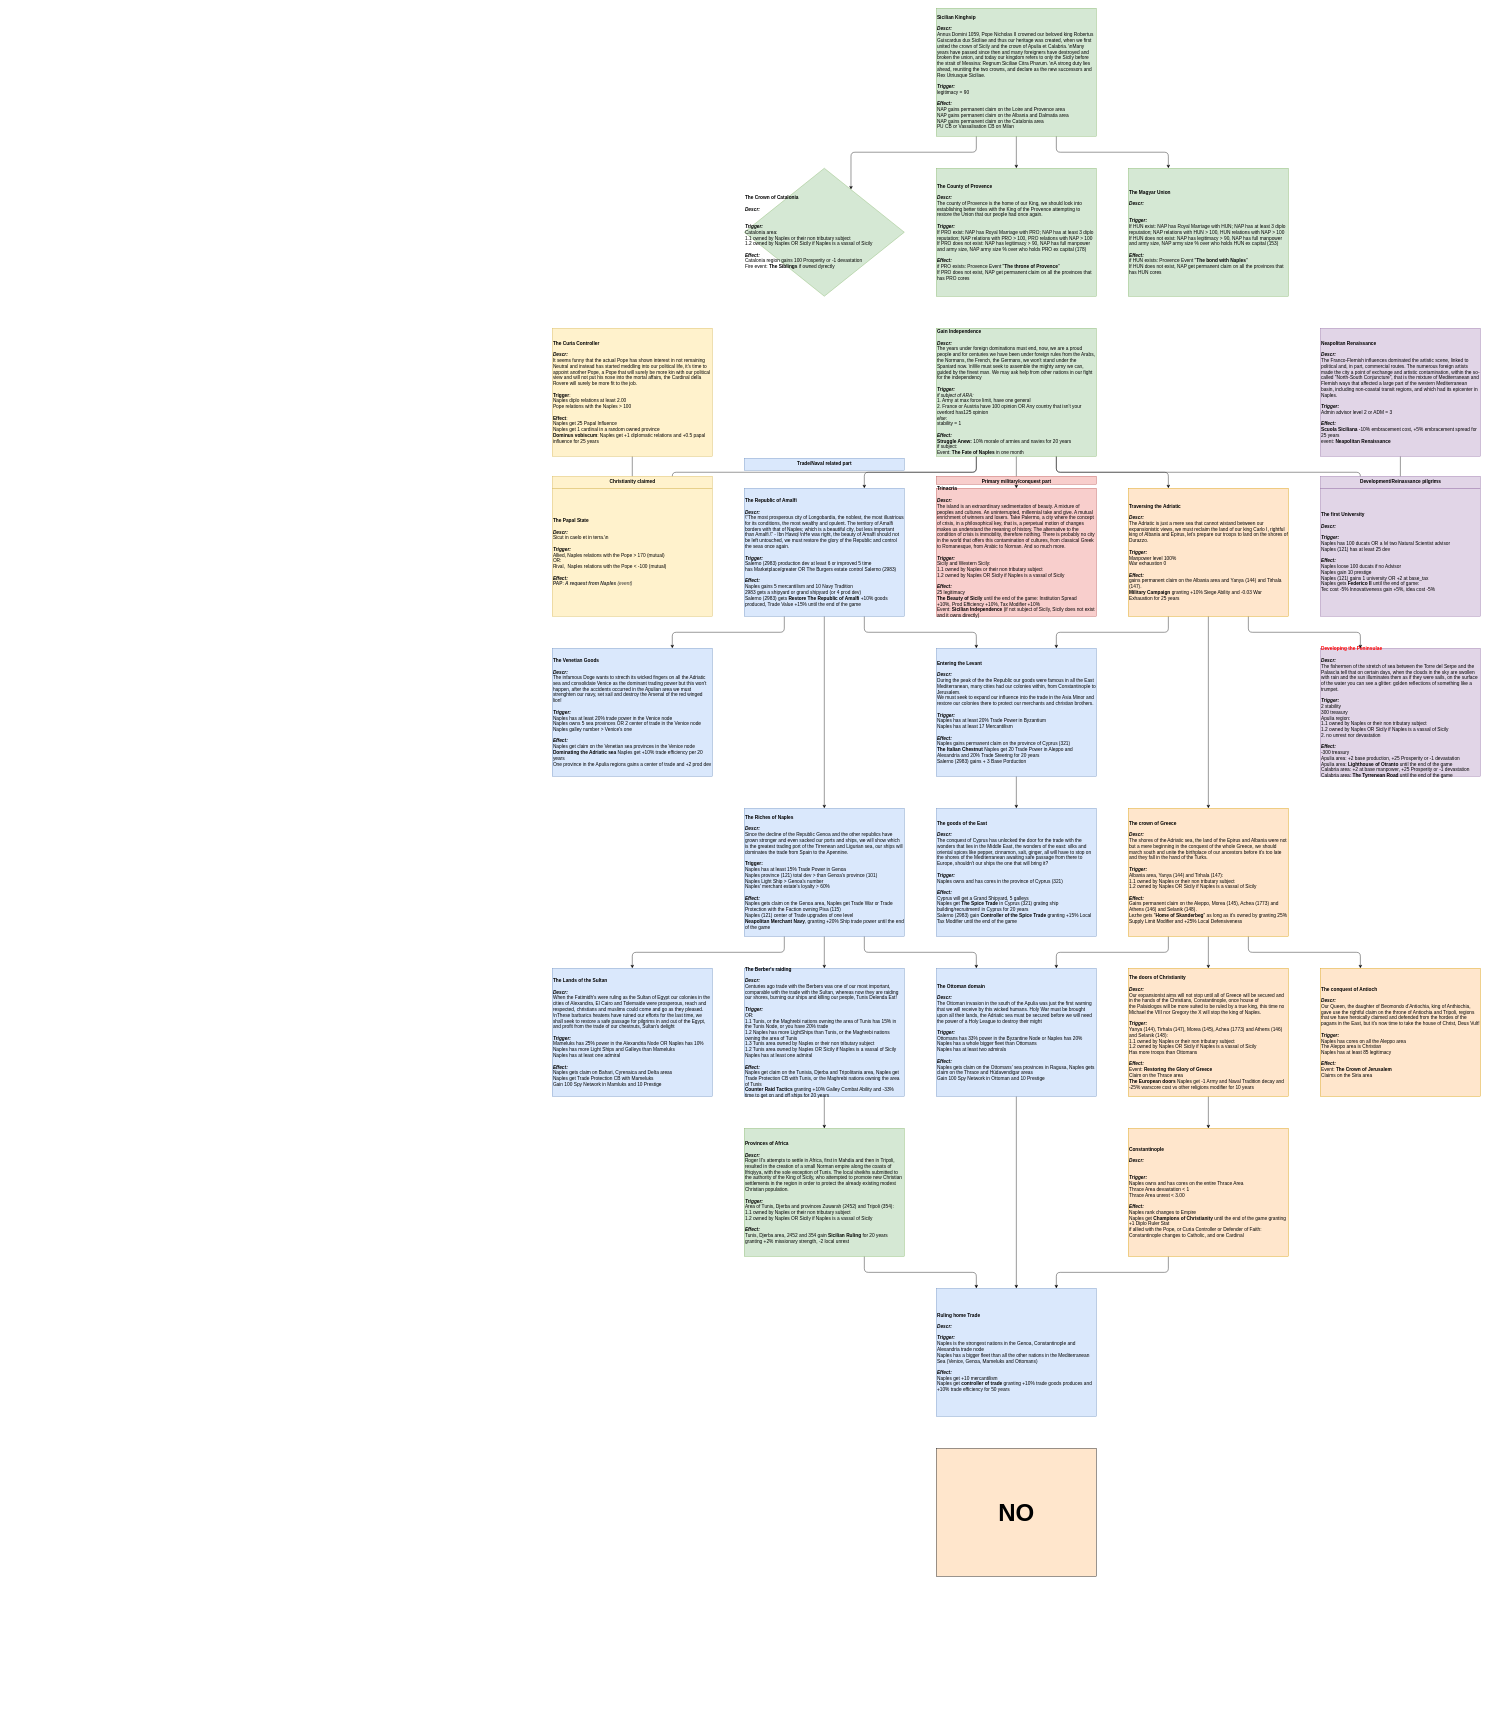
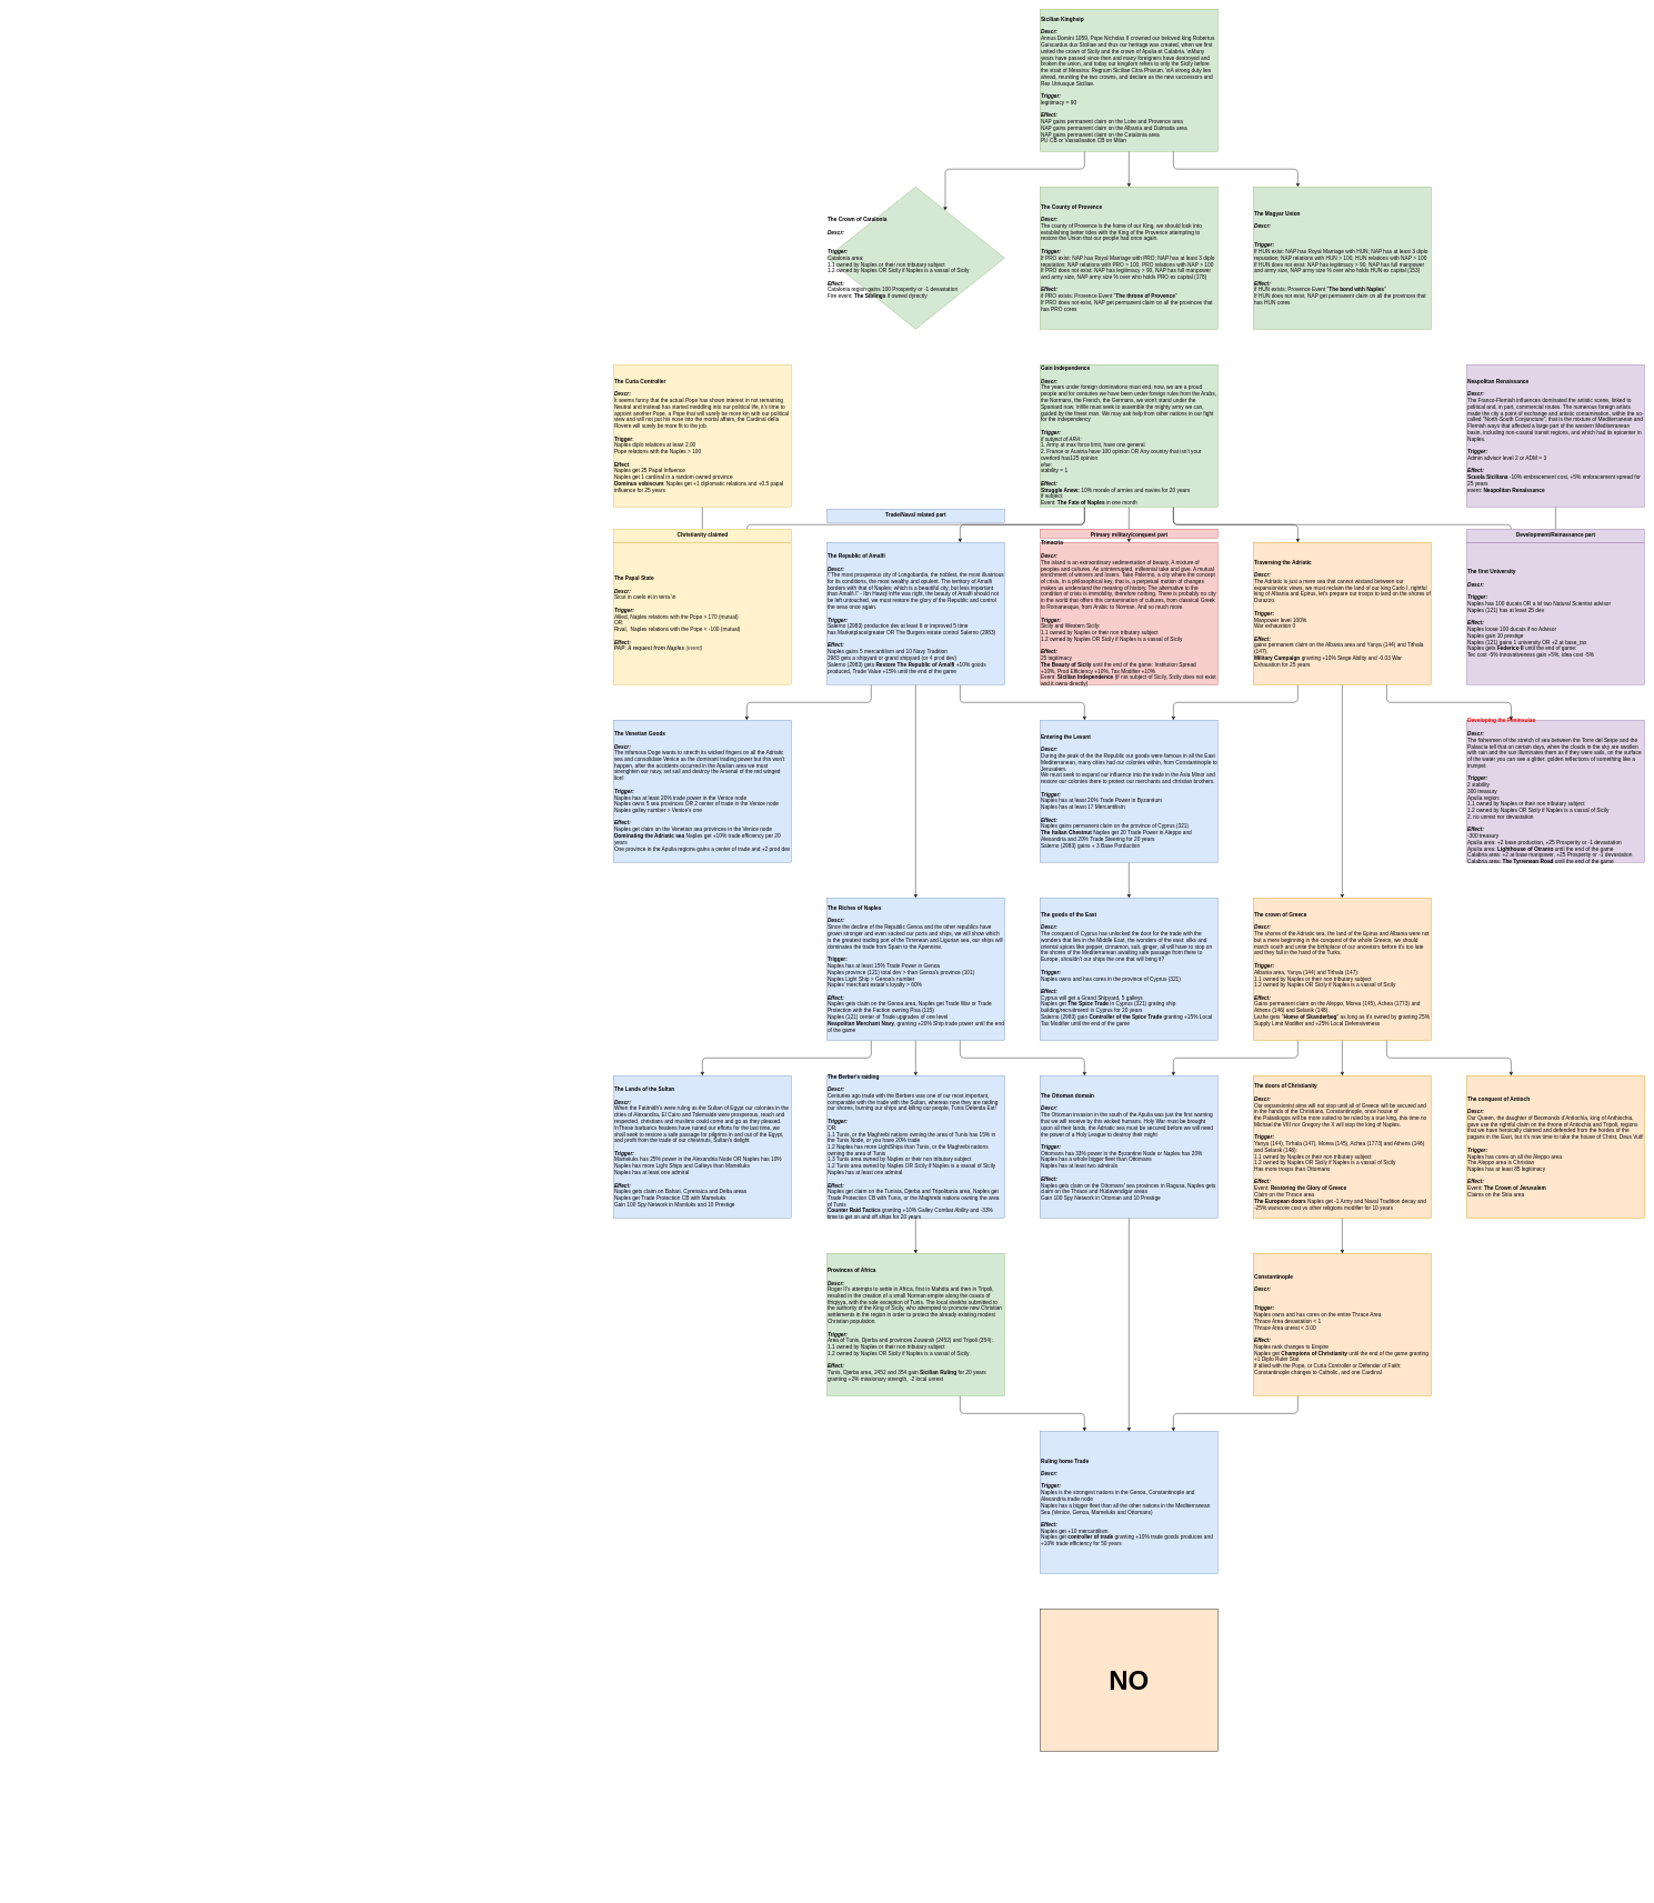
- <mxCell id="65" value="Development/Reinassance pilgrims" style="text;html=1;fontSize=12;fontStyle=1;align=center;fillColor=#e1d5e7;strokeColor=#9673a6;" parent="1" vertex="1"><mxGeometry x="3300" y="1190" width="400" height="30" as="geometry" /></mxCell>
+ <mxCell id="65" value="Development/Reinassance part" style="text;html=1;fontSize=12;fontStyle=1;align=center;fillColor=#e1d5e7;strokeColor=#9673a6;" parent="1" vertex="1"><mxGeometry x="3300" y="1190" width="400" height="30" as="geometry" /></mxCell>
